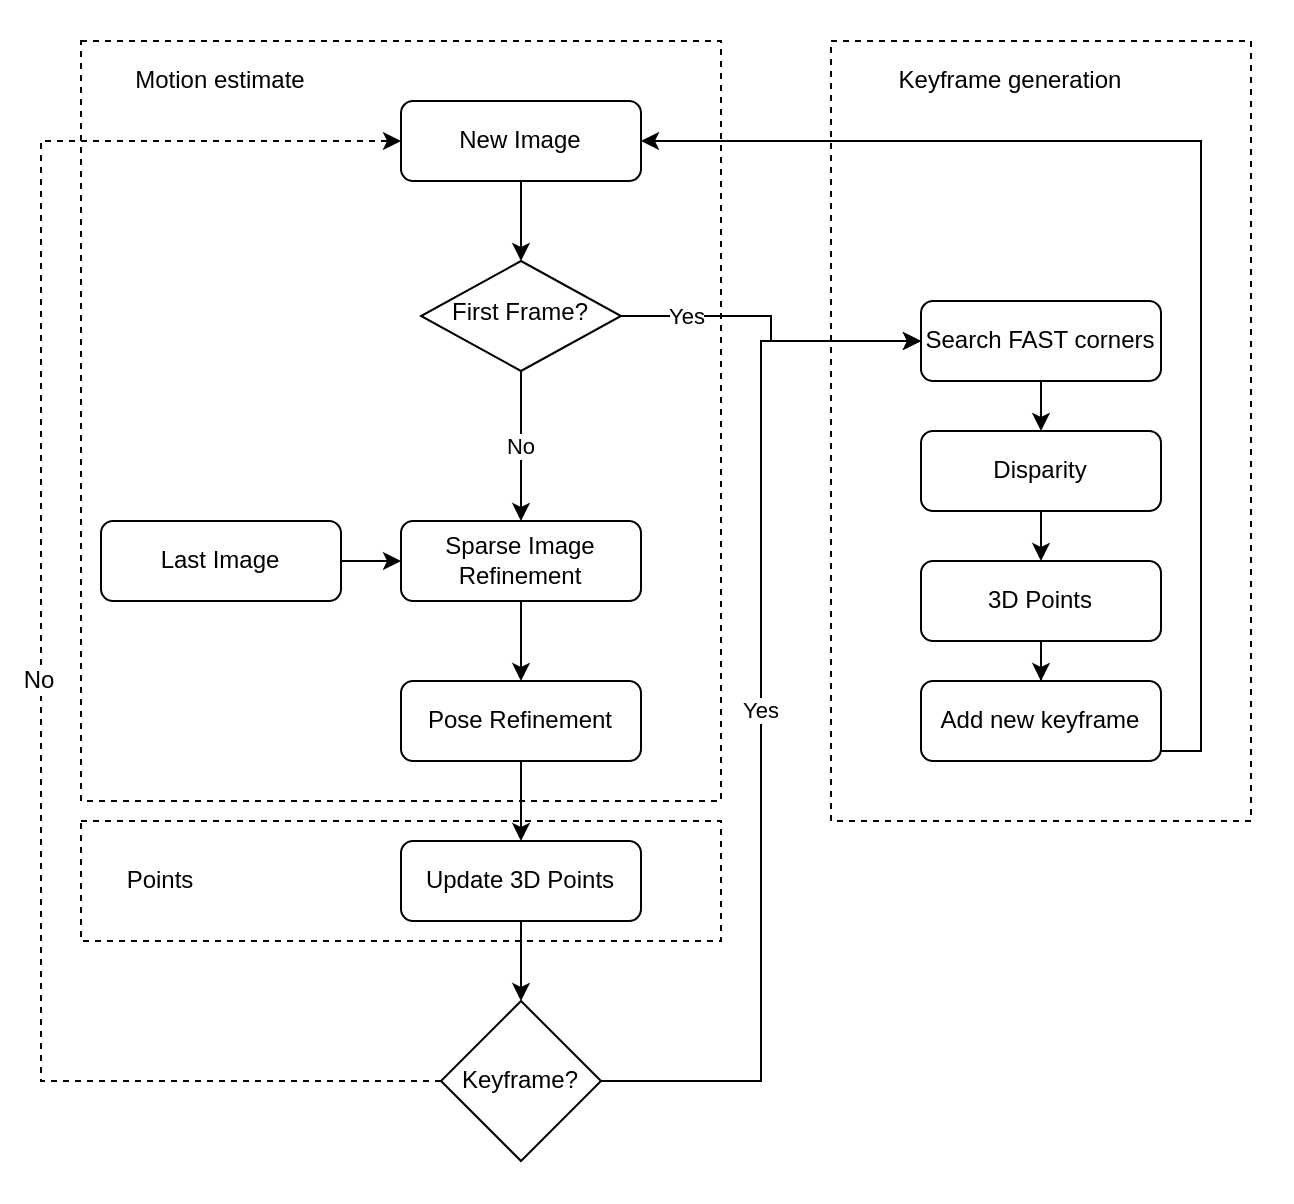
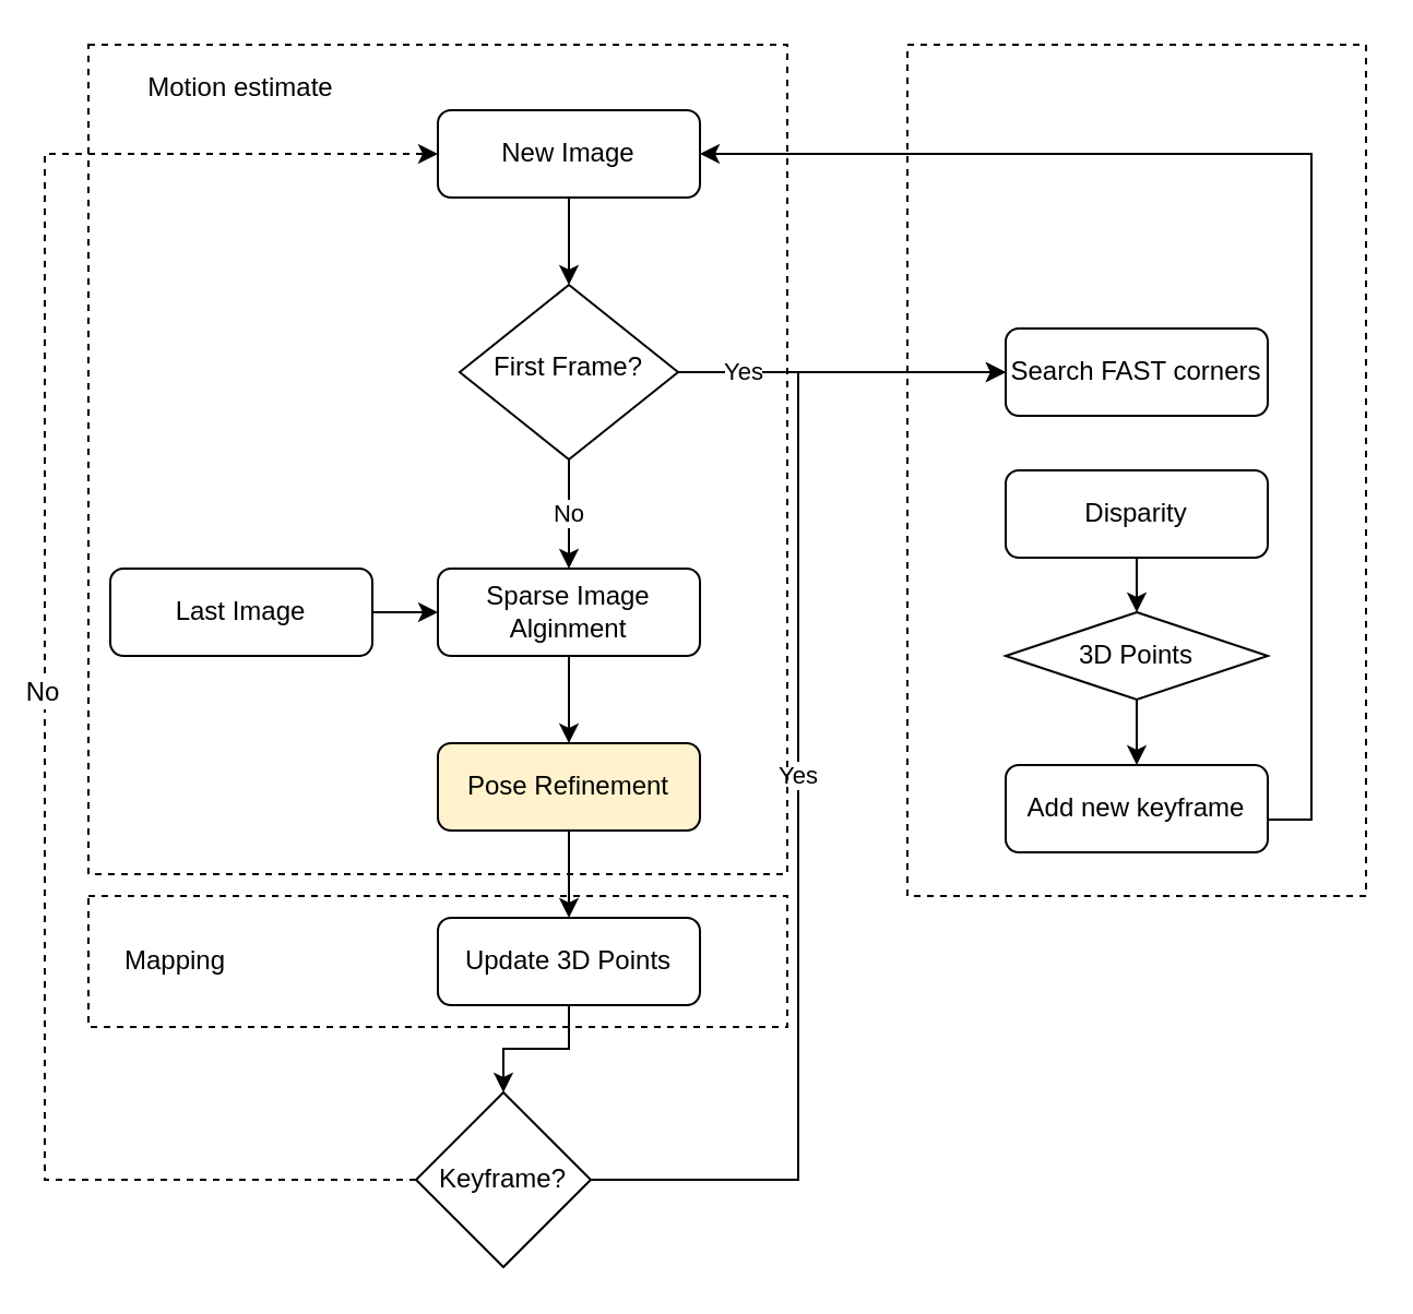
- <mxCell id="26" value="Keyframe generation" style="text;html=1;strokeColor=none;fillColor=none;align=center;verticalAlign=middle;whiteSpace=wrap;rounded=0;dashed=1;" vertex="1" parent="1"><mxGeometry x="415" y="30" width="180" height="20" as="geometry" /></mxCell>
- <mxCell id="4" value="First Frame?" style="rhombus;whiteSpace=wrap;html=1;shadow=0;fontFamily=Helvetica;fontSize=12;align=center;strokeWidth=1;spacing=6;spacingTop=-4;" parent="1" vertex="1"><mxGeometry x="210" y="130" width="100" height="55" as="geometry" /></mxCell>
+ <mxCell id="4" value="First Frame?" style="rhombus;whiteSpace=wrap;html=1;shadow=0;fontFamily=Helvetica;fontSize=12;align=center;strokeWidth=1;spacing=6;spacingTop=-4;" parent="1" vertex="1"><mxGeometry x="210" y="130" width="100" height="80" as="geometry" /></mxCell>
- <mxCell id="7" style="edgeStyle=orthogonalEdgeStyle;rounded=0;orthogonalLoop=1;jettySize=auto;html=1;entryX=0.5;entryY=0;entryDx=0;entryDy=0;" edge="1" parent="1" source="8" target="32"><mxGeometry relative="1" as="geometry" /></mxCell>
- <mxCell id="14" value="Sparse Image Refinement" style="rounded=1;whiteSpace=wrap;html=1;fontSize=12;glass=0;strokeWidth=1;shadow=0;" vertex="1" parent="1"><mxGeometry x="200" y="260" width="120" height="40" as="geometry" /></mxCell>
+ <mxCell id="14" value="Sparse Image Alginment" style="rounded=1;whiteSpace=wrap;html=1;fontSize=12;glass=0;strokeWidth=1;shadow=0;" vertex="1" parent="1"><mxGeometry x="200" y="260" width="120" height="40" as="geometry" /></mxCell>
- <mxCell id="10" value="3D Points" style="rounded=1;whiteSpace=wrap;html=1;" vertex="1" parent="1"><mxGeometry x="460" y="280" width="120" height="40" as="geometry" /></mxCell>
+ <mxCell id="10" value="3D Points" style="rhombus;whiteSpace=wrap;html=1;" vertex="1" parent="1"><mxGeometry x="460" y="280" width="120" height="40" as="geometry" /></mxCell>
- <mxCell id="16" value="Pose Refinement" style="rounded=1;whiteSpace=wrap;html=1;fontSize=12;glass=0;strokeWidth=1;shadow=0;" vertex="1" parent="1"><mxGeometry x="200" y="340" width="120" height="40" as="geometry" /></mxCell>
+ <mxCell id="16" value="Pose Refinement" style="rounded=1;whiteSpace=wrap;html=1;fontSize=12;glass=0;strokeWidth=1;shadow=0;fillColor=#fff2cc;" vertex="1" parent="1"><mxGeometry x="200" y="340" width="120" height="40" as="geometry" /></mxCell>
- <mxCell id="24" value="Add new keyframe" style="rounded=1;whiteSpace=wrap;html=1;" vertex="1" parent="1"><mxGeometry x="460" y="340" width="120" height="40" as="geometry" /></mxCell>
+ <mxCell id="24" value="Add new keyframe" style="rounded=1;whiteSpace=wrap;html=1;" vertex="1" parent="1"><mxGeometry x="460" y="350" width="120" height="40" as="geometry" /></mxCell>
- <mxCell id="30" value="Points" style="text;html=1;strokeColor=none;fillColor=none;align=center;verticalAlign=middle;whiteSpace=wrap;rounded=0;dashed=1;" vertex="1" parent="1"><mxGeometry x="30" y="430" width="100" height="20" as="geometry" /></mxCell>
+ <mxCell id="30" value="Mapping" style="text;html=1;strokeColor=none;fillColor=none;align=center;verticalAlign=middle;whiteSpace=wrap;rounded=0;dashed=1;" vertex="1" parent="1"><mxGeometry x="30" y="430" width="100" height="20" as="geometry" /></mxCell>
- <mxCell id="22" value="Keyframe?" style="rhombus;whiteSpace=wrap;html=1;" vertex="1" parent="1"><mxGeometry x="220" y="500" width="80" height="80" as="geometry" /></mxCell>
+ <mxCell id="22" value="Keyframe?" style="rhombus;whiteSpace=wrap;html=1;" vertex="1" parent="1"><mxGeometry x="190" y="500" width="80" height="80" as="geometry" /></mxCell>
